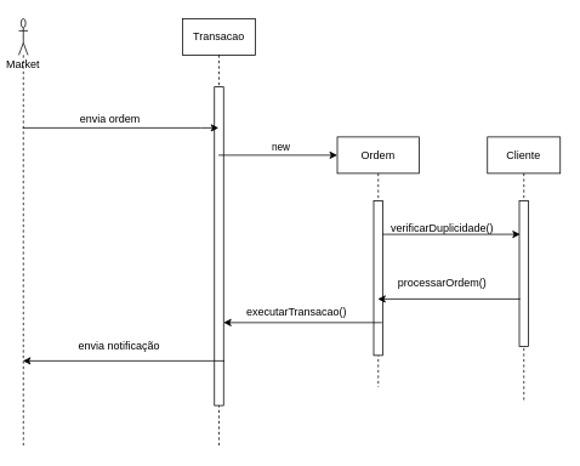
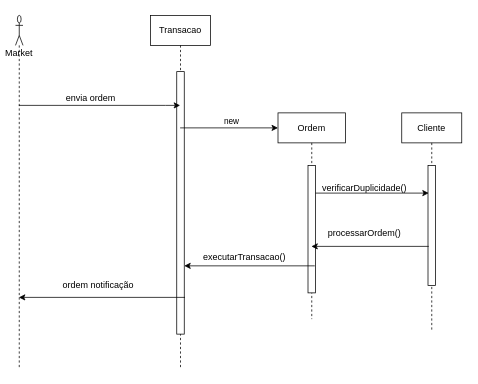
- <mxCell id="16" value="envia notificação" style="text;html=1;align=center;verticalAlign=middle;resizable=0;points=[];autosize=1;strokeColor=none;fillColor=none;" parent="1" vertex="1"><mxGeometry x="80" y="370" width="100" height="20" as="geometry" /></mxCell>
+ <mxCell id="16" value="ordem notificação" style="text;html=1;align=center;verticalAlign=middle;resizable=0;points=[];autosize=1;strokeColor=none;fillColor=none;" parent="1" vertex="1"><mxGeometry x="80" y="370" width="100" height="20" as="geometry" /></mxCell>
